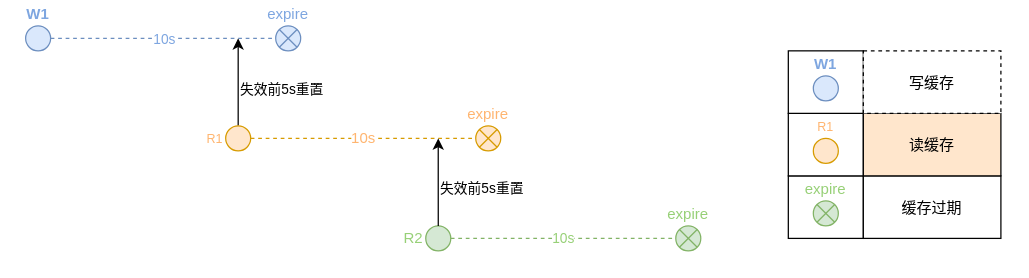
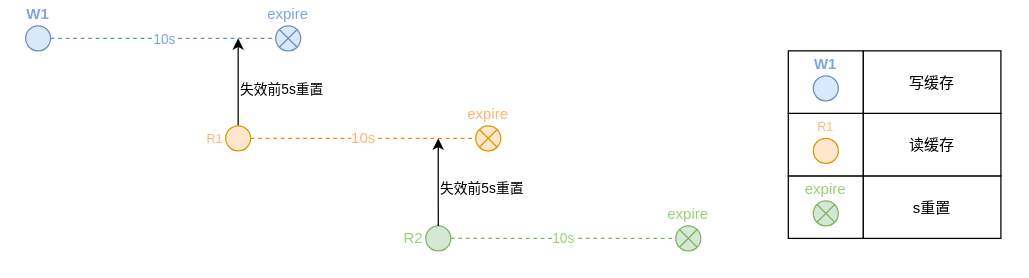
- <mxCell id="7" value="&lt;span style=&quot;font-size: 12px&quot;&gt;写缓存&lt;/span&gt;" style="whiteSpace=wrap;html=1;rounded=0;shadow=0;strokeWidth=1;fontSize=14;dashed=1;" parent="1" vertex="1"><mxGeometry x="690" y="40" width="110.03" height="50" as="geometry" /></mxCell>
+ <mxCell id="7" value="&lt;span style=&quot;font-size: 12px&quot;&gt;写缓存&lt;/span&gt;" style="whiteSpace=wrap;html=1;rounded=0;shadow=0;strokeWidth=1;fontSize=14" parent="1" vertex="1"><mxGeometry x="690" y="40" width="110.03" height="50" as="geometry" /></mxCell>
- <mxCell id="5" value="&lt;span style=&quot;font-size: 12px&quot;&gt;读缓存&lt;/span&gt;" style="whiteSpace=wrap;html=1;rounded=0;shadow=0;strokeWidth=1;fontSize=14;fillColor=#ffe6cc;" parent="1" vertex="1"><mxGeometry x="690" y="90" width="110.03" height="50" as="geometry" /></mxCell>
+ <mxCell id="5" value="&lt;span style=&quot;font-size: 12px&quot;&gt;读缓存&lt;/span&gt;" style="whiteSpace=wrap;html=1;rounded=0;shadow=0;strokeWidth=1;fontSize=14" parent="1" vertex="1"><mxGeometry x="690" y="90" width="110.03" height="50" as="geometry" /></mxCell>
- <mxCell id="3" value="&lt;span style=&quot;font-size: 12px&quot;&gt;缓存过期&lt;/span&gt;" style="whiteSpace=wrap;html=1;rounded=0;shadow=0;strokeWidth=1;fontSize=14" parent="1" vertex="1"><mxGeometry x="690" y="140" width="110.03" height="50" as="geometry" /></mxCell>
+ <mxCell id="3" value="&lt;span style=&quot;font-size: 12px&quot;&gt;s重置&lt;/span&gt;" style="whiteSpace=wrap;html=1;rounded=0;shadow=0;strokeWidth=1;fontSize=14" parent="1" vertex="1"><mxGeometry x="690" y="140" width="110.03" height="50" as="geometry" /></mxCell>
